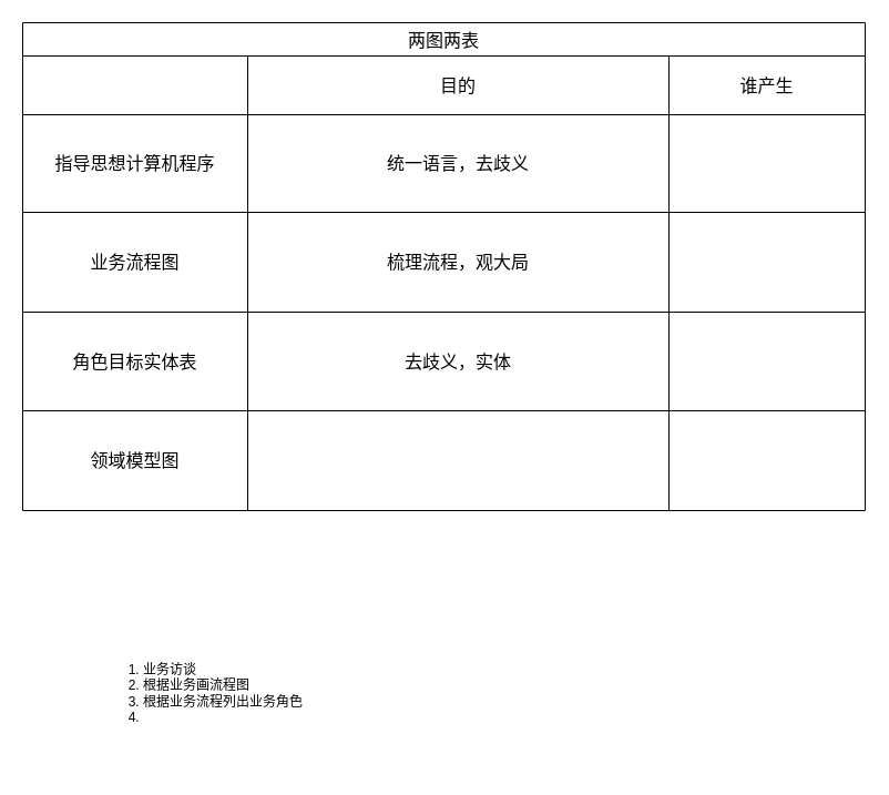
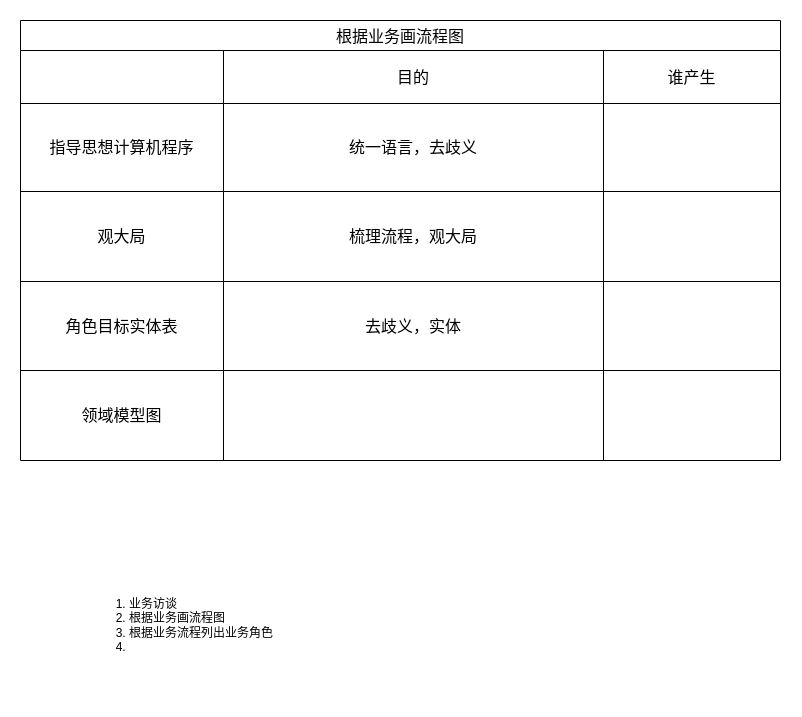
- <mxCell id="2" value="两图两表" style="shape=table;startSize=30;container=1;collapsible=0;childLayout=tableLayout;strokeColor=default;fontSize=16;" vertex="1" parent="1"><mxGeometry x="20" y="20" width="760" height="440" as="geometry" /></mxCell>
+ <mxCell id="2" value="根据业务画流程图" style="shape=table;startSize=30;container=1;collapsible=0;childLayout=tableLayout;strokeColor=default;fontSize=16;" vertex="1" parent="1"><mxGeometry x="20" y="20" width="760" height="440" as="geometry" /></mxCell>
- <mxCell id="12" value="业务流程图" style="shape=partialRectangle;html=1;whiteSpace=wrap;connectable=0;strokeColor=inherit;overflow=hidden;fillColor=none;top=0;left=0;bottom=0;right=0;pointerEvents=1;fontSize=16;" vertex="1" parent="11"><mxGeometry width="203" height="90" as="geometry"><mxRectangle width="203" height="90" as="alternateBounds" /></mxGeometry></mxCell>
+ <mxCell id="12" value="观大局" style="shape=partialRectangle;html=1;whiteSpace=wrap;connectable=0;strokeColor=inherit;overflow=hidden;fillColor=none;top=0;left=0;bottom=0;right=0;pointerEvents=1;fontSize=16;" vertex="1" parent="11"><mxGeometry width="203" height="90" as="geometry"><mxRectangle width="203" height="90" as="alternateBounds" /></mxGeometry></mxCell>
